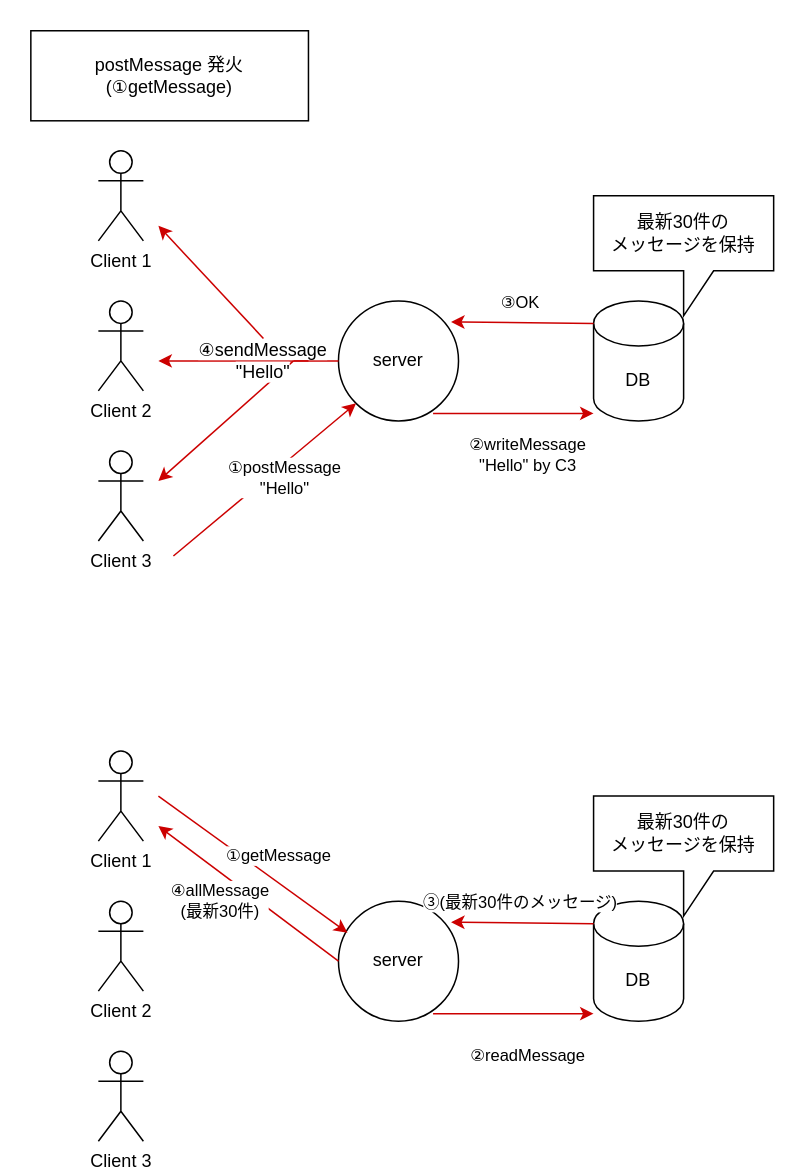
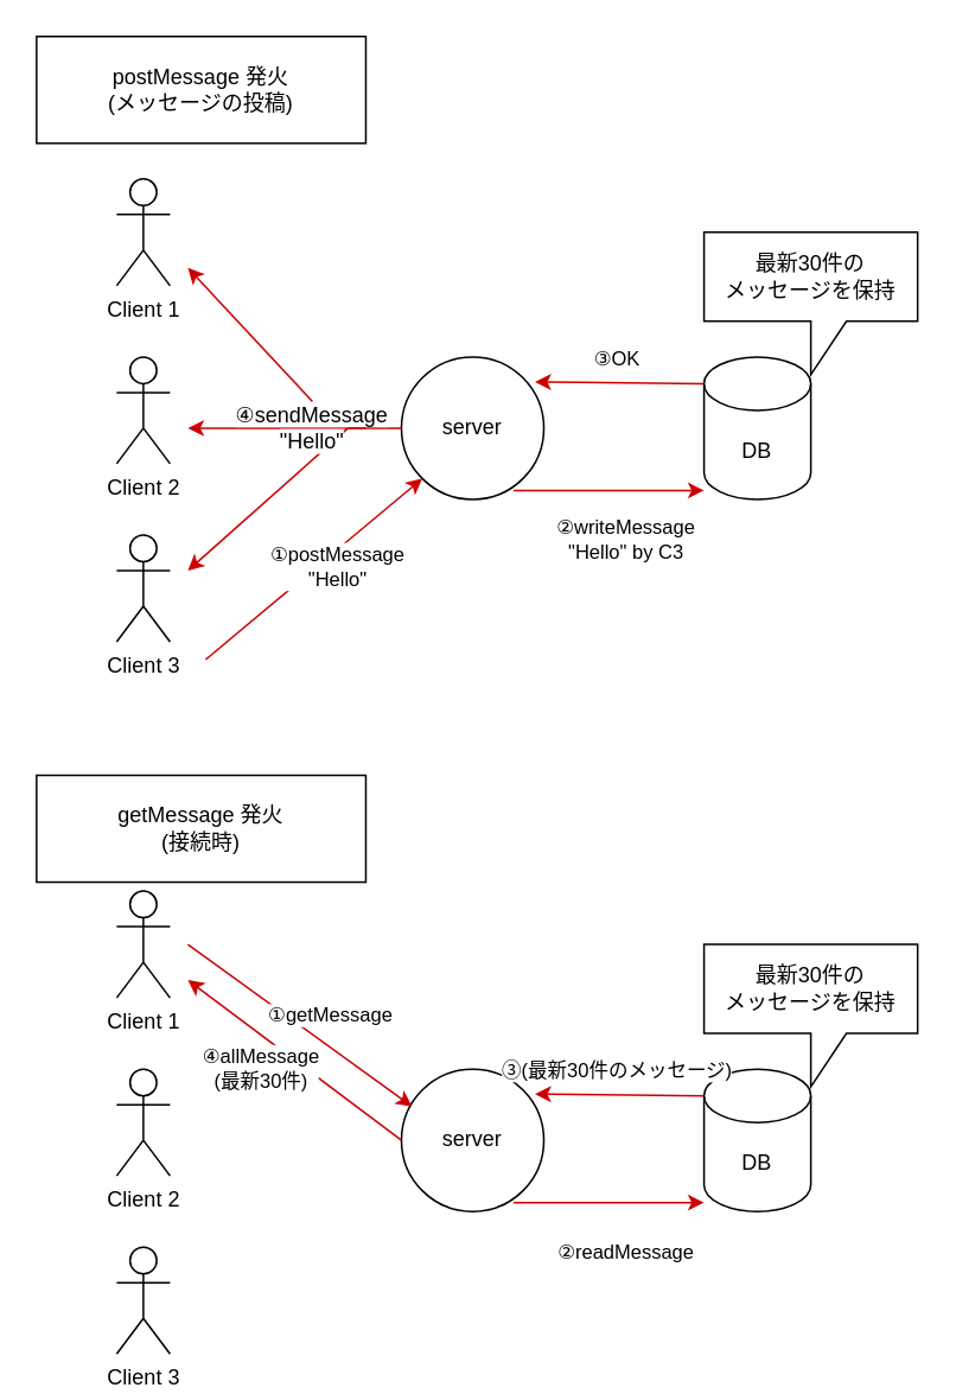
- <mxCell id="19" value="postMessage 発火&lt;br&gt;(①getMessage)" style="rounded=0;whiteSpace=wrap;html=1;labelBackgroundColor=#FFFFFF;" vertex="1" parent="1"><mxGeometry x="20" y="20" width="185" height="60" as="geometry" /></mxCell>
+ <mxCell id="19" value="postMessage 発火&lt;br&gt;(メッセージの投稿)" style="rounded=0;whiteSpace=wrap;html=1;labelBackgroundColor=#FFFFFF;" vertex="1" parent="1"><mxGeometry x="20" y="20" width="185" height="60" as="geometry" /></mxCell>
+ <mxCell id="34" value="getMessage 発火&lt;br&gt;(接続時)" style="rounded=0;whiteSpace=wrap;html=1;labelBackgroundColor=#FFFFFF;" vertex="1" parent="1"><mxGeometry x="20" y="435" width="185" height="60" as="geometry" /></mxCell>
